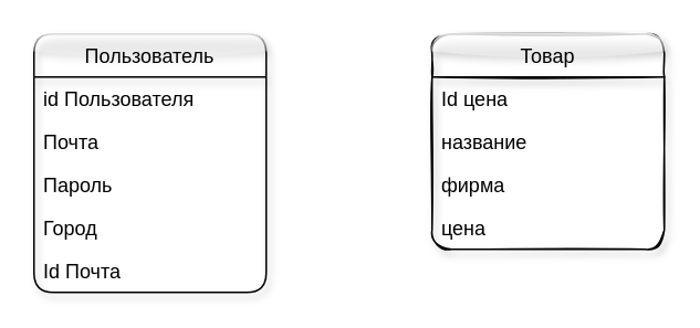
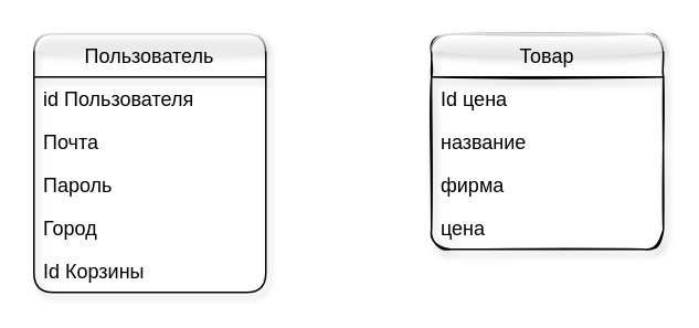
- <mxCell id="7" value="Id Почта" style="text;strokeColor=none;fillColor=none;align=left;verticalAlign=top;spacingLeft=4;spacingRight=4;overflow=hidden;rotatable=0;points=[[0,0.5],[1,0.5]];portConstraint=eastwest;" vertex="1" parent="2"><mxGeometry y="130" width="140" height="26" as="geometry" /></mxCell>
+ <mxCell id="7" value="Id Корзины" style="text;strokeColor=none;fillColor=none;align=left;verticalAlign=top;spacingLeft=4;spacingRight=4;overflow=hidden;rotatable=0;points=[[0,0.5],[1,0.5]];portConstraint=eastwest;" vertex="1" parent="2"><mxGeometry y="130" width="140" height="26" as="geometry" /></mxCell>
